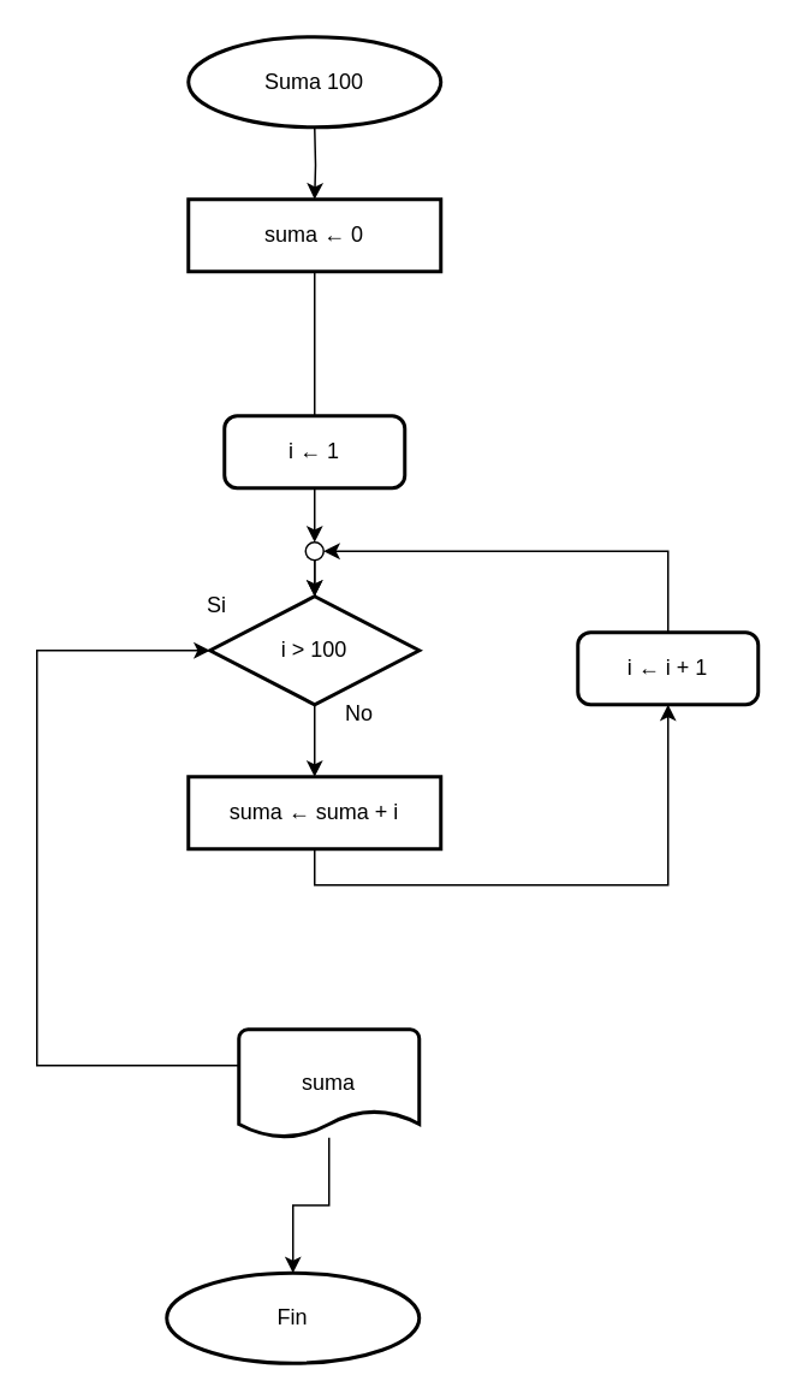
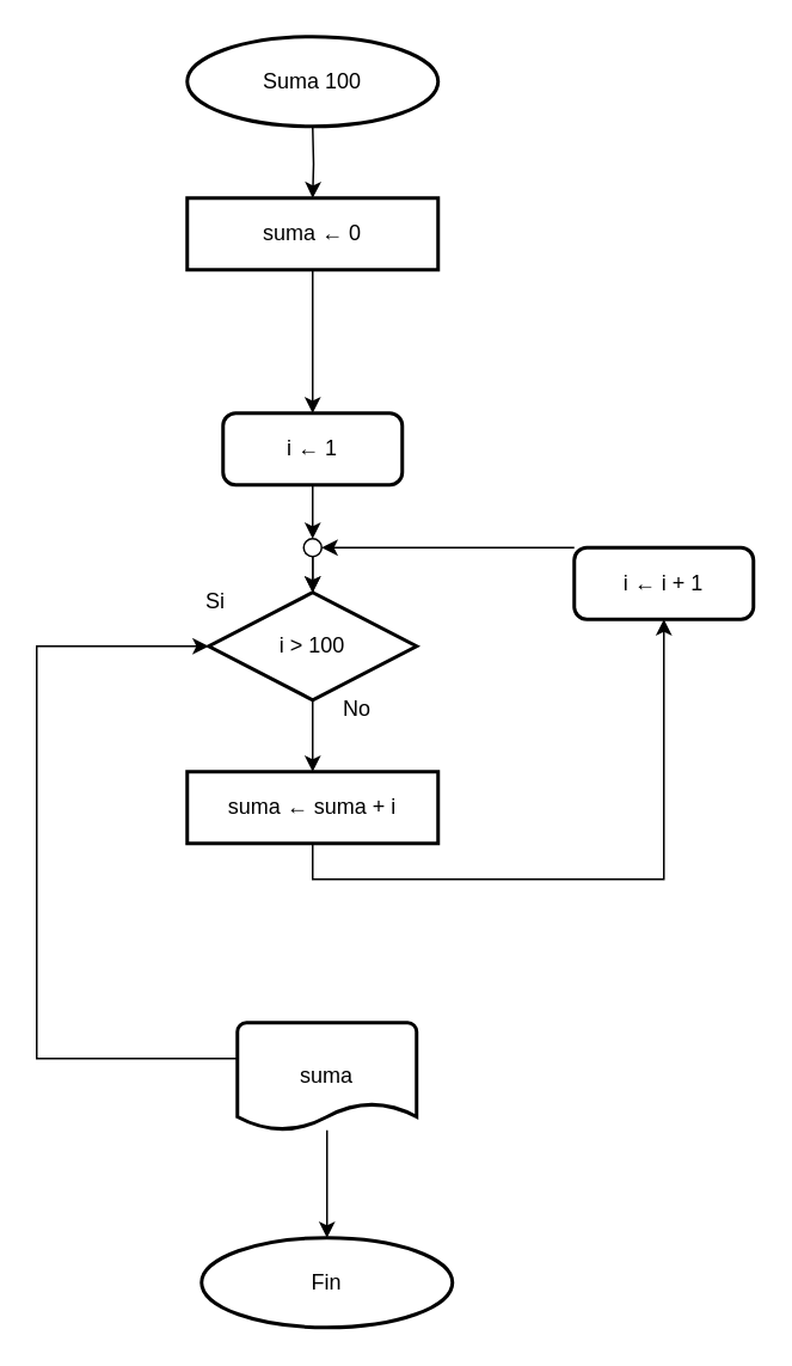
- <mxCell id="4" value="" style="edgeStyle=orthogonalEdgeStyle;rounded=0;orthogonalLoop=1;jettySize=auto;html=1;endArrow=none;" parent="1" source="5" target="7" edge="1"><mxGeometry relative="1" as="geometry" /></mxCell>
+ <mxCell id="4" value="" style="edgeStyle=orthogonalEdgeStyle;rounded=0;orthogonalLoop=1;jettySize=auto;html=1;" parent="1" source="5" target="7" edge="1"><mxGeometry relative="1" as="geometry" /></mxCell>
- <mxCell id="13" value="i ← i + 1" style="rounded=1;whiteSpace=wrap;html=1;absoluteArcSize=1;arcSize=14;strokeWidth=2;" parent="1" vertex="1"><mxGeometry x="320" y="350" width="100" height="40" as="geometry" /></mxCell>
+ <mxCell id="13" value="i ← i + 1" style="rounded=1;whiteSpace=wrap;html=1;absoluteArcSize=1;arcSize=14;strokeWidth=2;" parent="1" vertex="1"><mxGeometry x="320" y="305" width="100" height="40" as="geometry" /></mxCell>
- <mxCell id="22" value="Fin" style="strokeWidth=2;html=1;shape=mxgraph.flowchart.start_2;whiteSpace=wrap;" parent="1" vertex="1"><mxGeometry x="92" y="705" width="140" height="50" as="geometry" /></mxCell>
+ <mxCell id="22" value="Fin" style="strokeWidth=2;html=1;shape=mxgraph.flowchart.start_2;whiteSpace=wrap;" parent="1" vertex="1"><mxGeometry x="112" y="690" width="140" height="50" as="geometry" /></mxCell>
